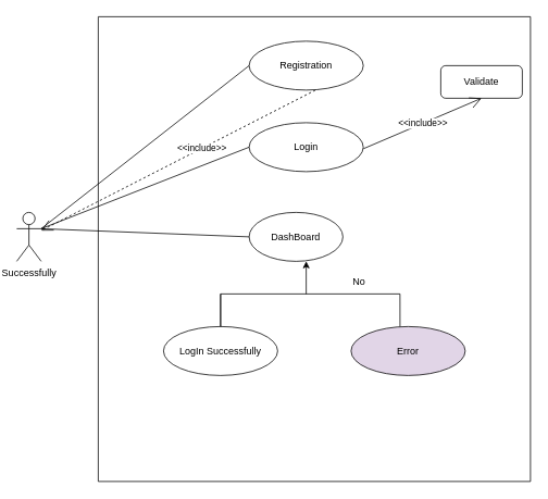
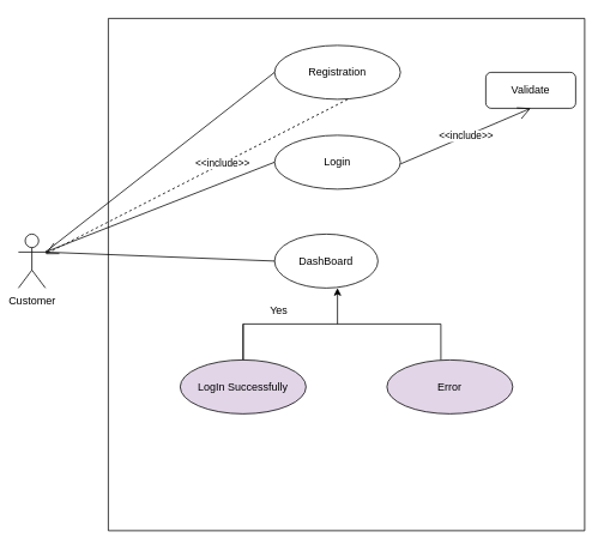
- <mxCell id="19" value="Successfully" style="shape=umlActor;verticalLabelPosition=bottom;verticalAlign=top;html=1;outlineConnect=0;" parent="2" vertex="1"><mxGeometry y="240" width="30" height="60" as="geometry" /></mxCell>
+ <mxCell id="19" value="Customer" style="shape=umlActor;verticalLabelPosition=bottom;verticalAlign=top;html=1;outlineConnect=0;" parent="2" vertex="1"><mxGeometry y="240" width="30" height="60" as="geometry" /></mxCell>
+ <mxCell id="13" value="Yes" style="text;html=1;align=center;verticalAlign=middle;whiteSpace=wrap;rounded=0;" parent="3" vertex="1"><mxGeometry x="160" y="310" width="60" height="30" as="geometry" /></mxCell>
- <mxCell id="14" value="No" style="text;html=1;align=center;verticalAlign=middle;whiteSpace=wrap;rounded=0;" parent="3" vertex="1"><mxGeometry x="290" y="310" width="60" height="30" as="geometry" /></mxCell>
- <mxCell id="7" value="LogIn Successfully" style="ellipse;whiteSpace=wrap;html=1;" parent="3" vertex="1"><mxGeometry x="80" y="380" width="140" height="60" as="geometry" /></mxCell>
+ <mxCell id="7" value="LogIn Successfully" style="ellipse;whiteSpace=wrap;html=1;fillColor=#e1d5e7;" parent="3" vertex="1"><mxGeometry x="80" y="380" width="140" height="60" as="geometry" /></mxCell>
